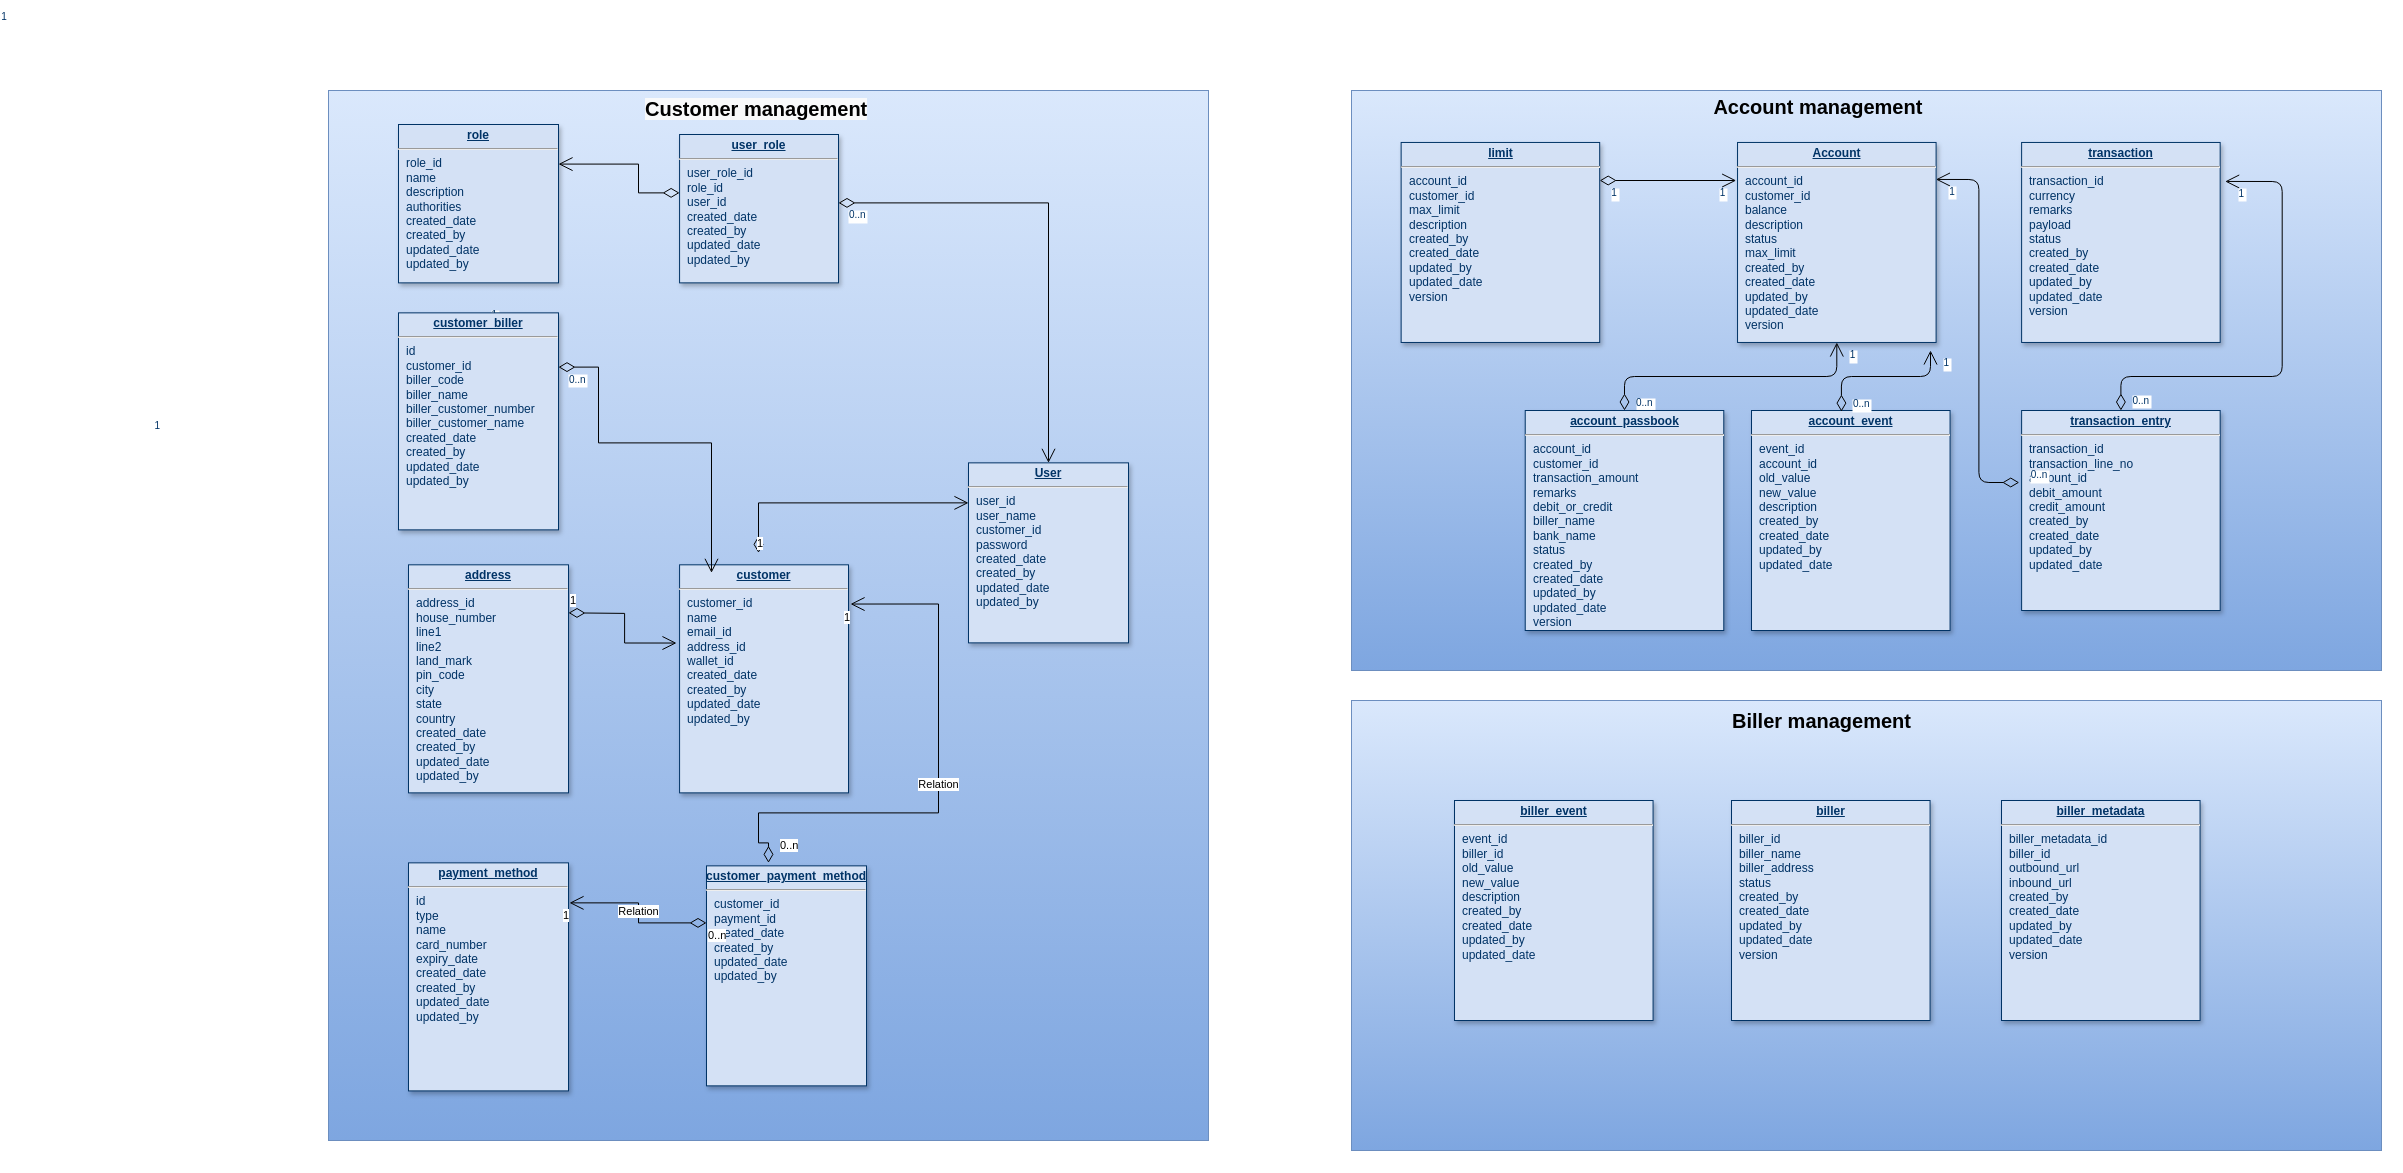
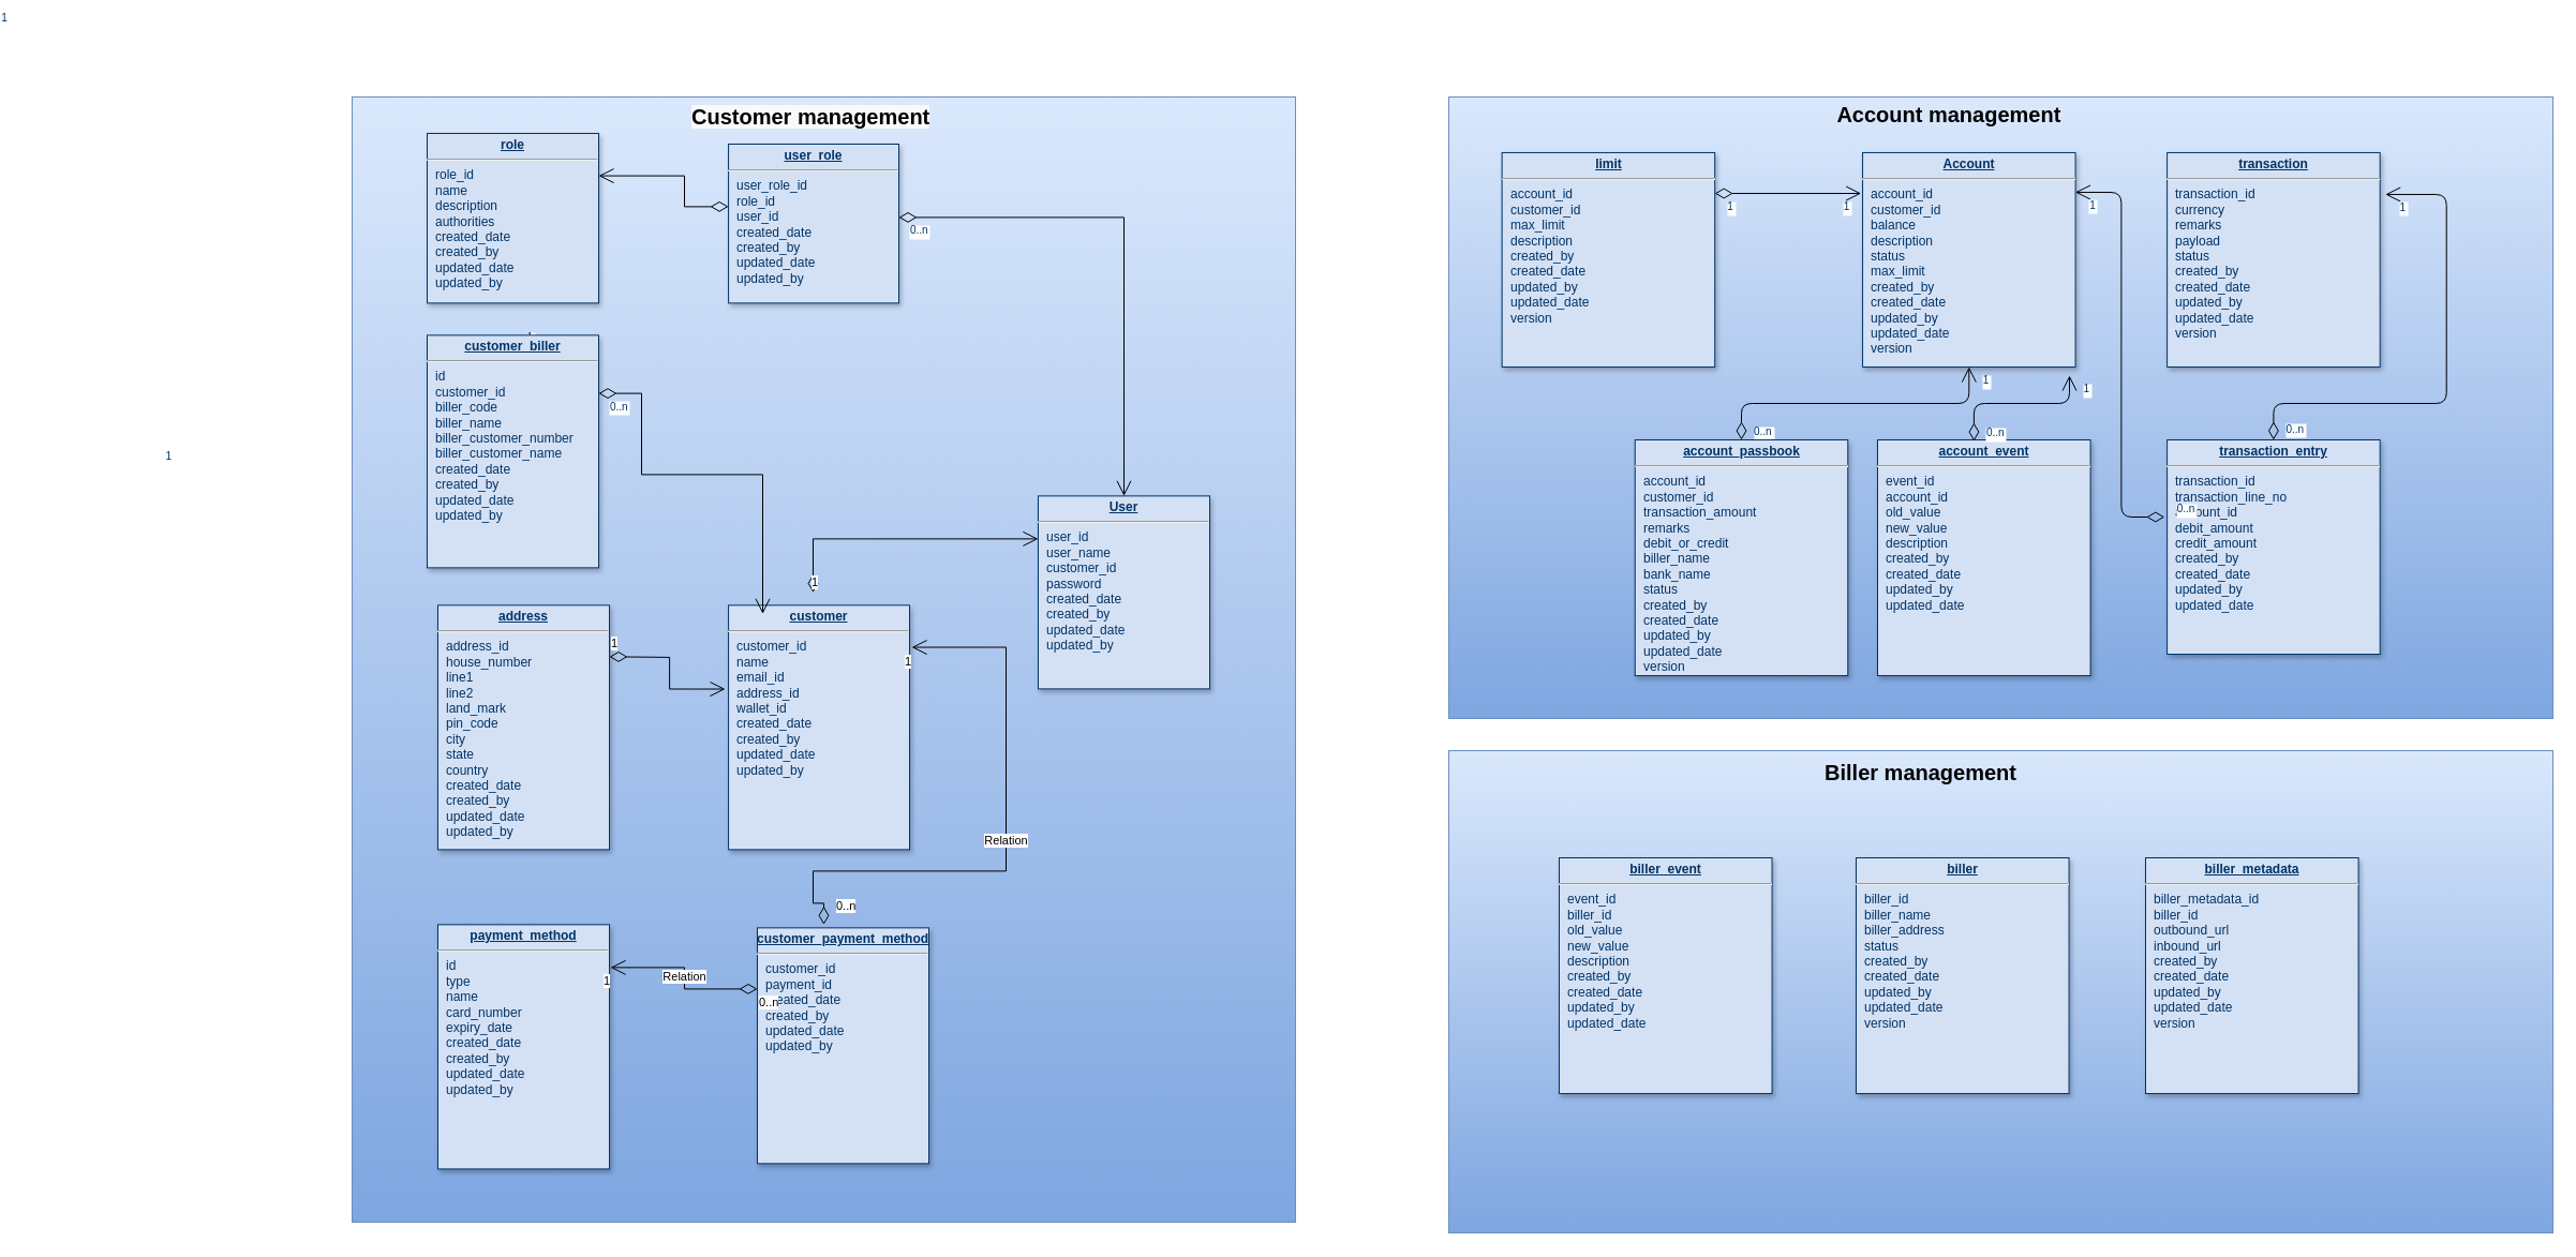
- <mxCell id="59" value="Biller management" style="text;strokeColor=none;fillColor=none;html=1;fontSize=20;fontStyle=1;verticalAlign=middle;align=center;" vertex="1" parent="2"><mxGeometry x="1080" y="610" width="180" height="20" as="geometry" /></mxCell>
+ <mxCell id="59" value="Biller management" style="text;strokeColor=none;fillColor=none;html=1;fontSize=20;fontStyle=1;verticalAlign=middle;align=center;" vertex="1" parent="2"><mxGeometry x="1050" y="610" width="180" height="20" as="geometry" /></mxCell>
